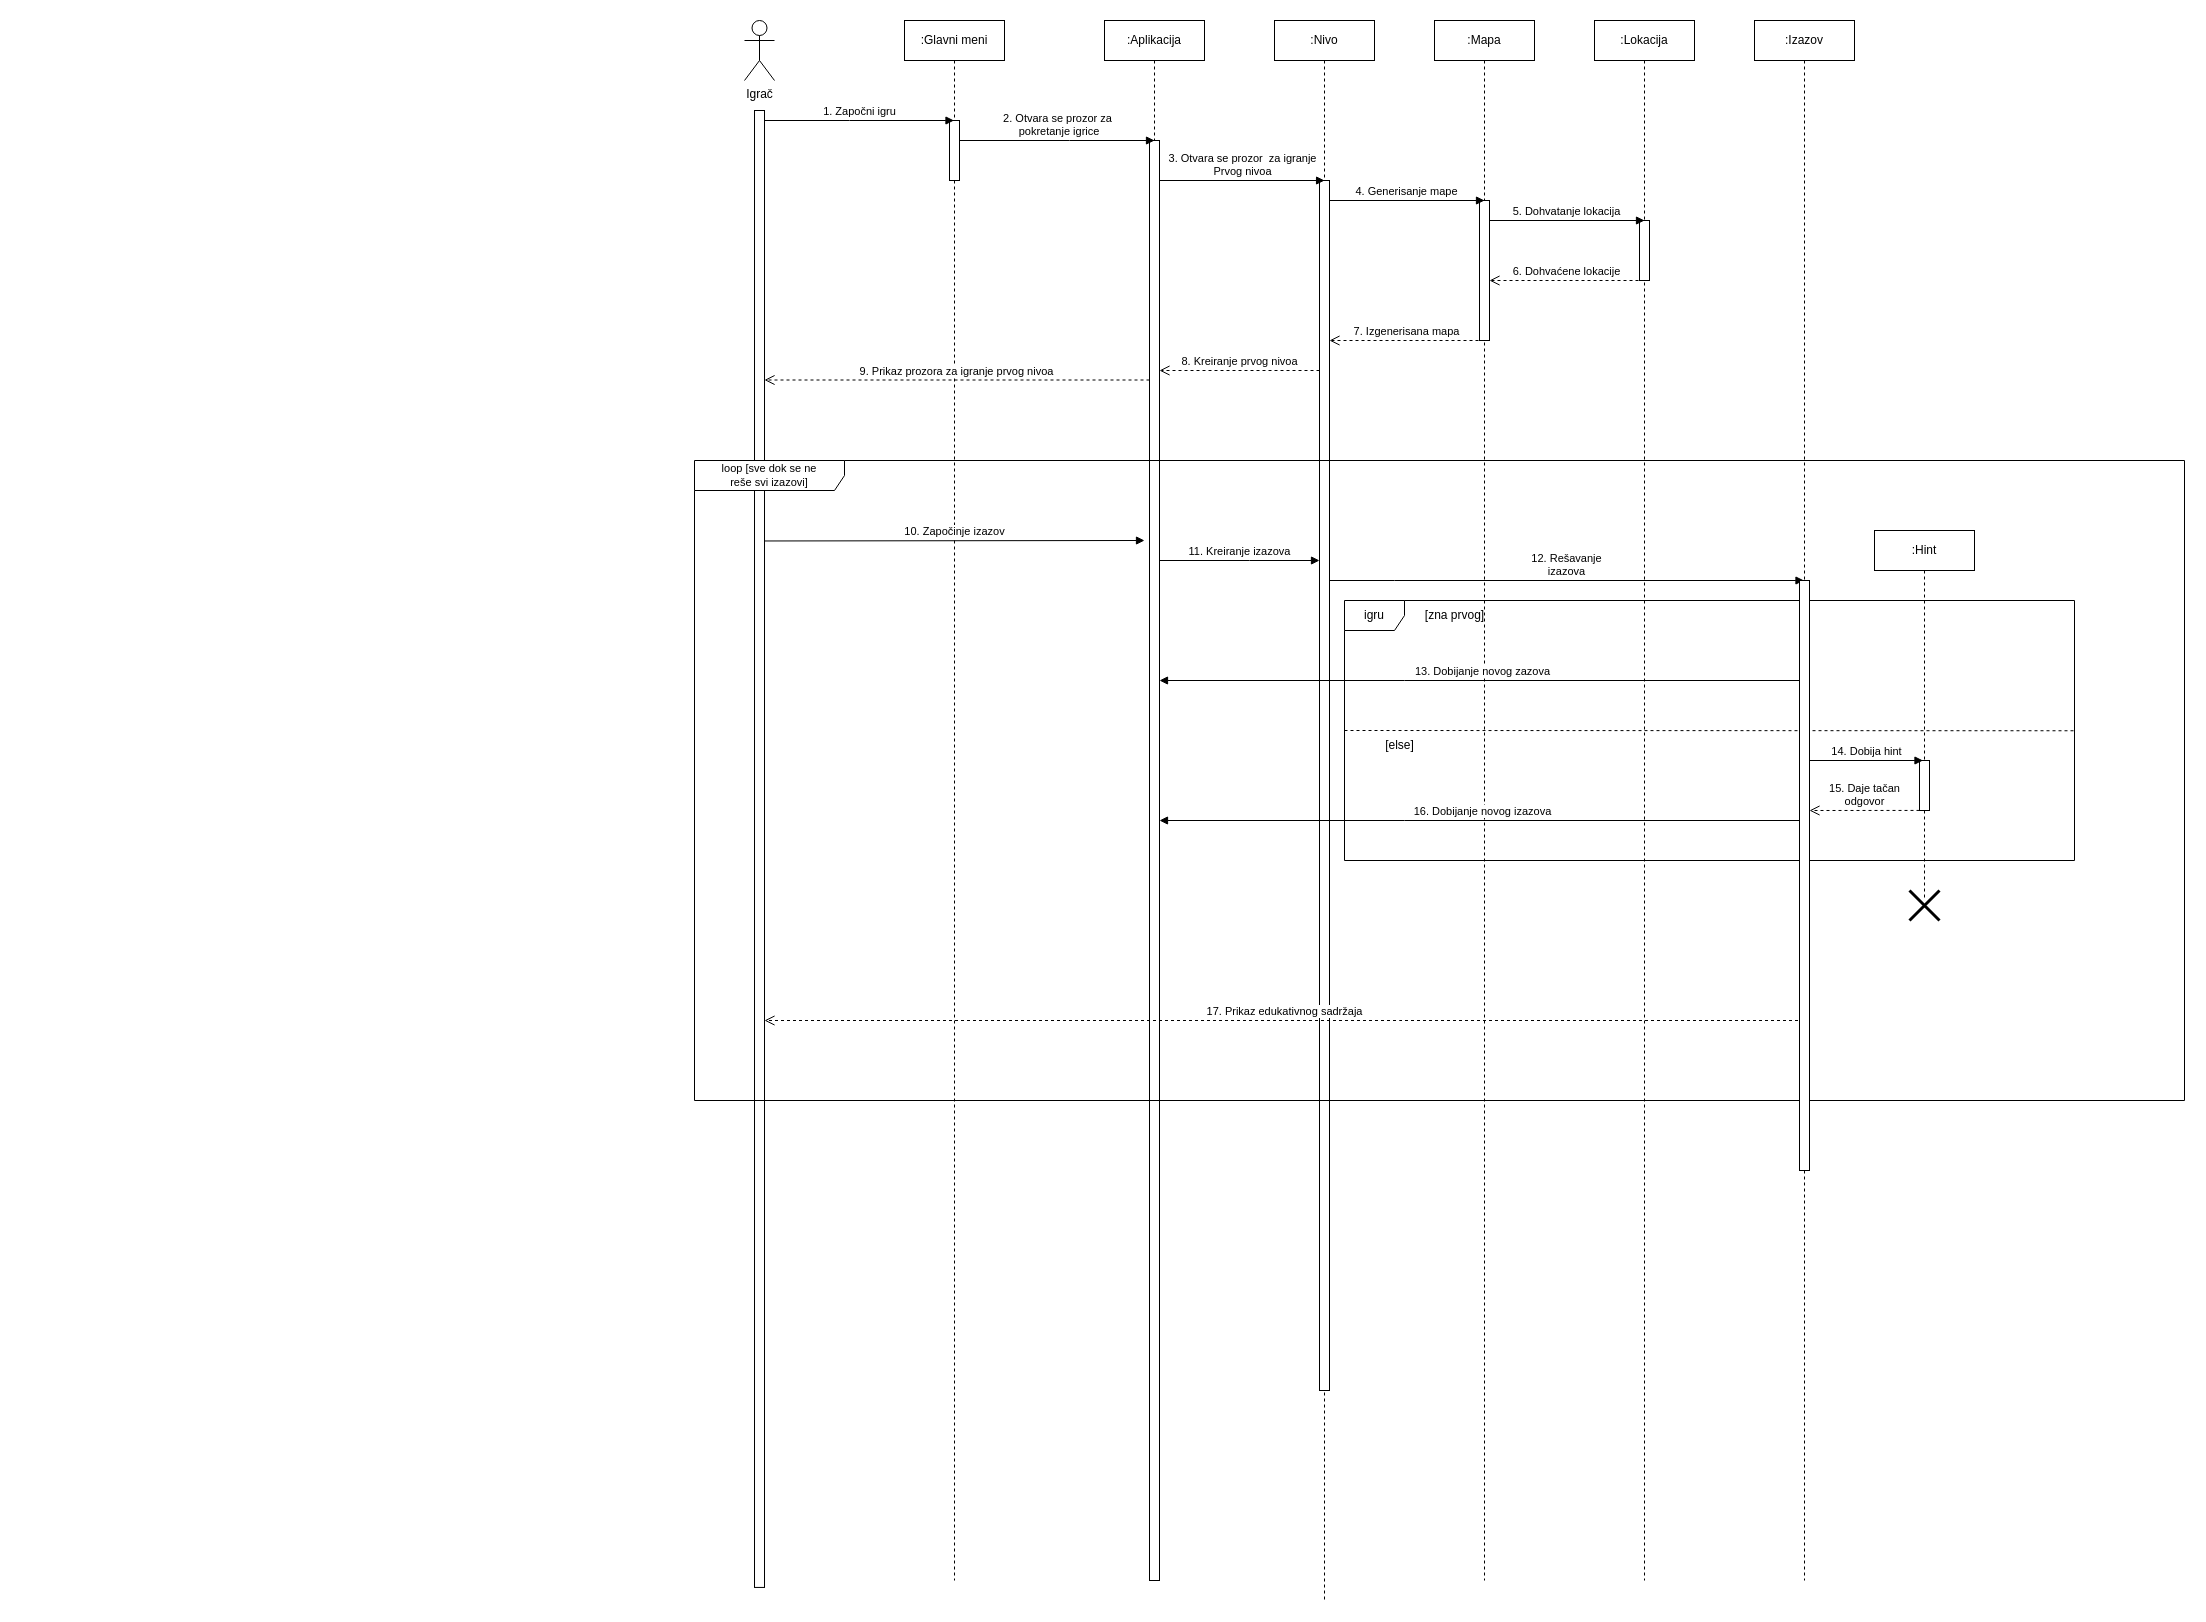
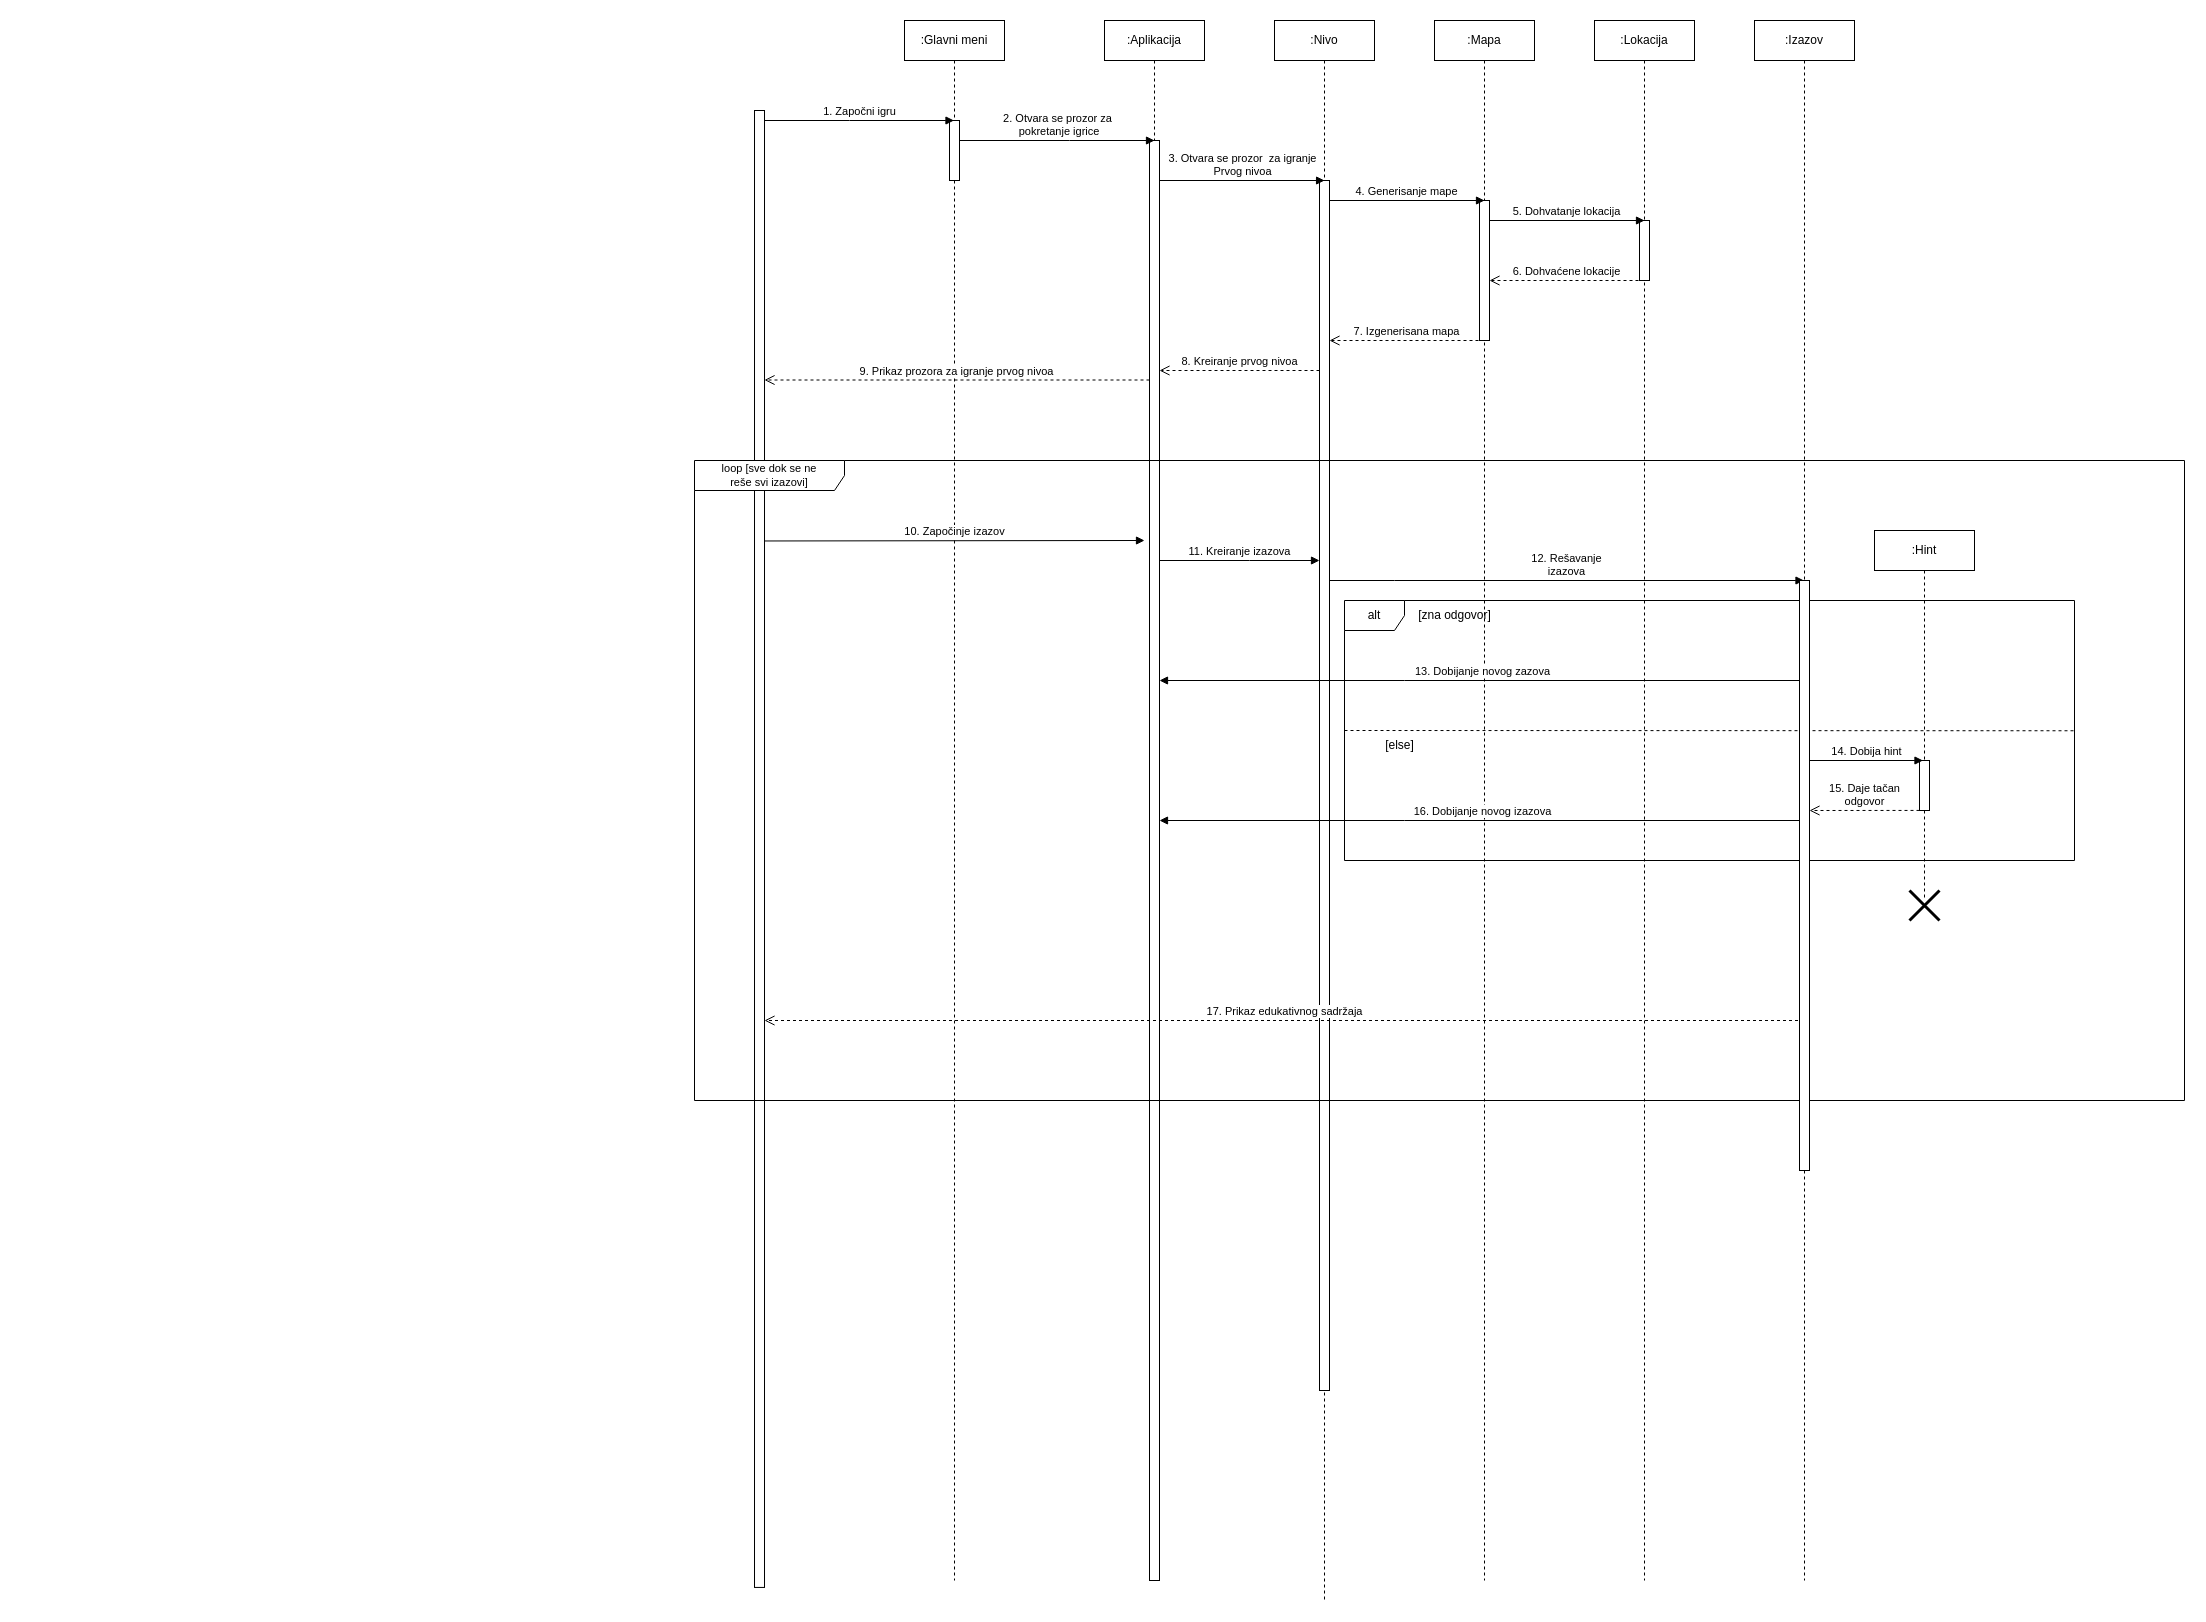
- <mxCell id="2" value="Igrač" style="shape=umlActor;verticalLabelPosition=bottom;verticalAlign=top;html=1;" parent="1" vertex="1"><mxGeometry x="744" y="20" width="30" height="60" as="geometry" /></mxCell>
- <mxCell id="30" value="igru" style="shape=umlFrame;whiteSpace=wrap;html=1;pointerEvents=0;" parent="1" vertex="1"><mxGeometry x="1344" y="600" width="730" height="260" as="geometry" /></mxCell>
+ <mxCell id="30" value="alt" style="shape=umlFrame;whiteSpace=wrap;html=1;pointerEvents=0;" parent="1" vertex="1"><mxGeometry x="1344" y="600" width="730" height="260" as="geometry" /></mxCell>
- <mxCell id="33" value="[zna prvog]" style="text;html=1;align=center;verticalAlign=middle;resizable=0;points=[];autosize=1;strokeColor=none;fillColor=none;" parent="1" vertex="1"><mxGeometry x="1404" y="600" width="100" height="30" as="geometry" /></mxCell>
+ <mxCell id="33" value="[zna odgovor]" style="text;html=1;align=center;verticalAlign=middle;resizable=0;points=[];autosize=1;strokeColor=none;fillColor=none;" parent="1" vertex="1"><mxGeometry x="1404" y="600" width="100" height="30" as="geometry" /></mxCell>
